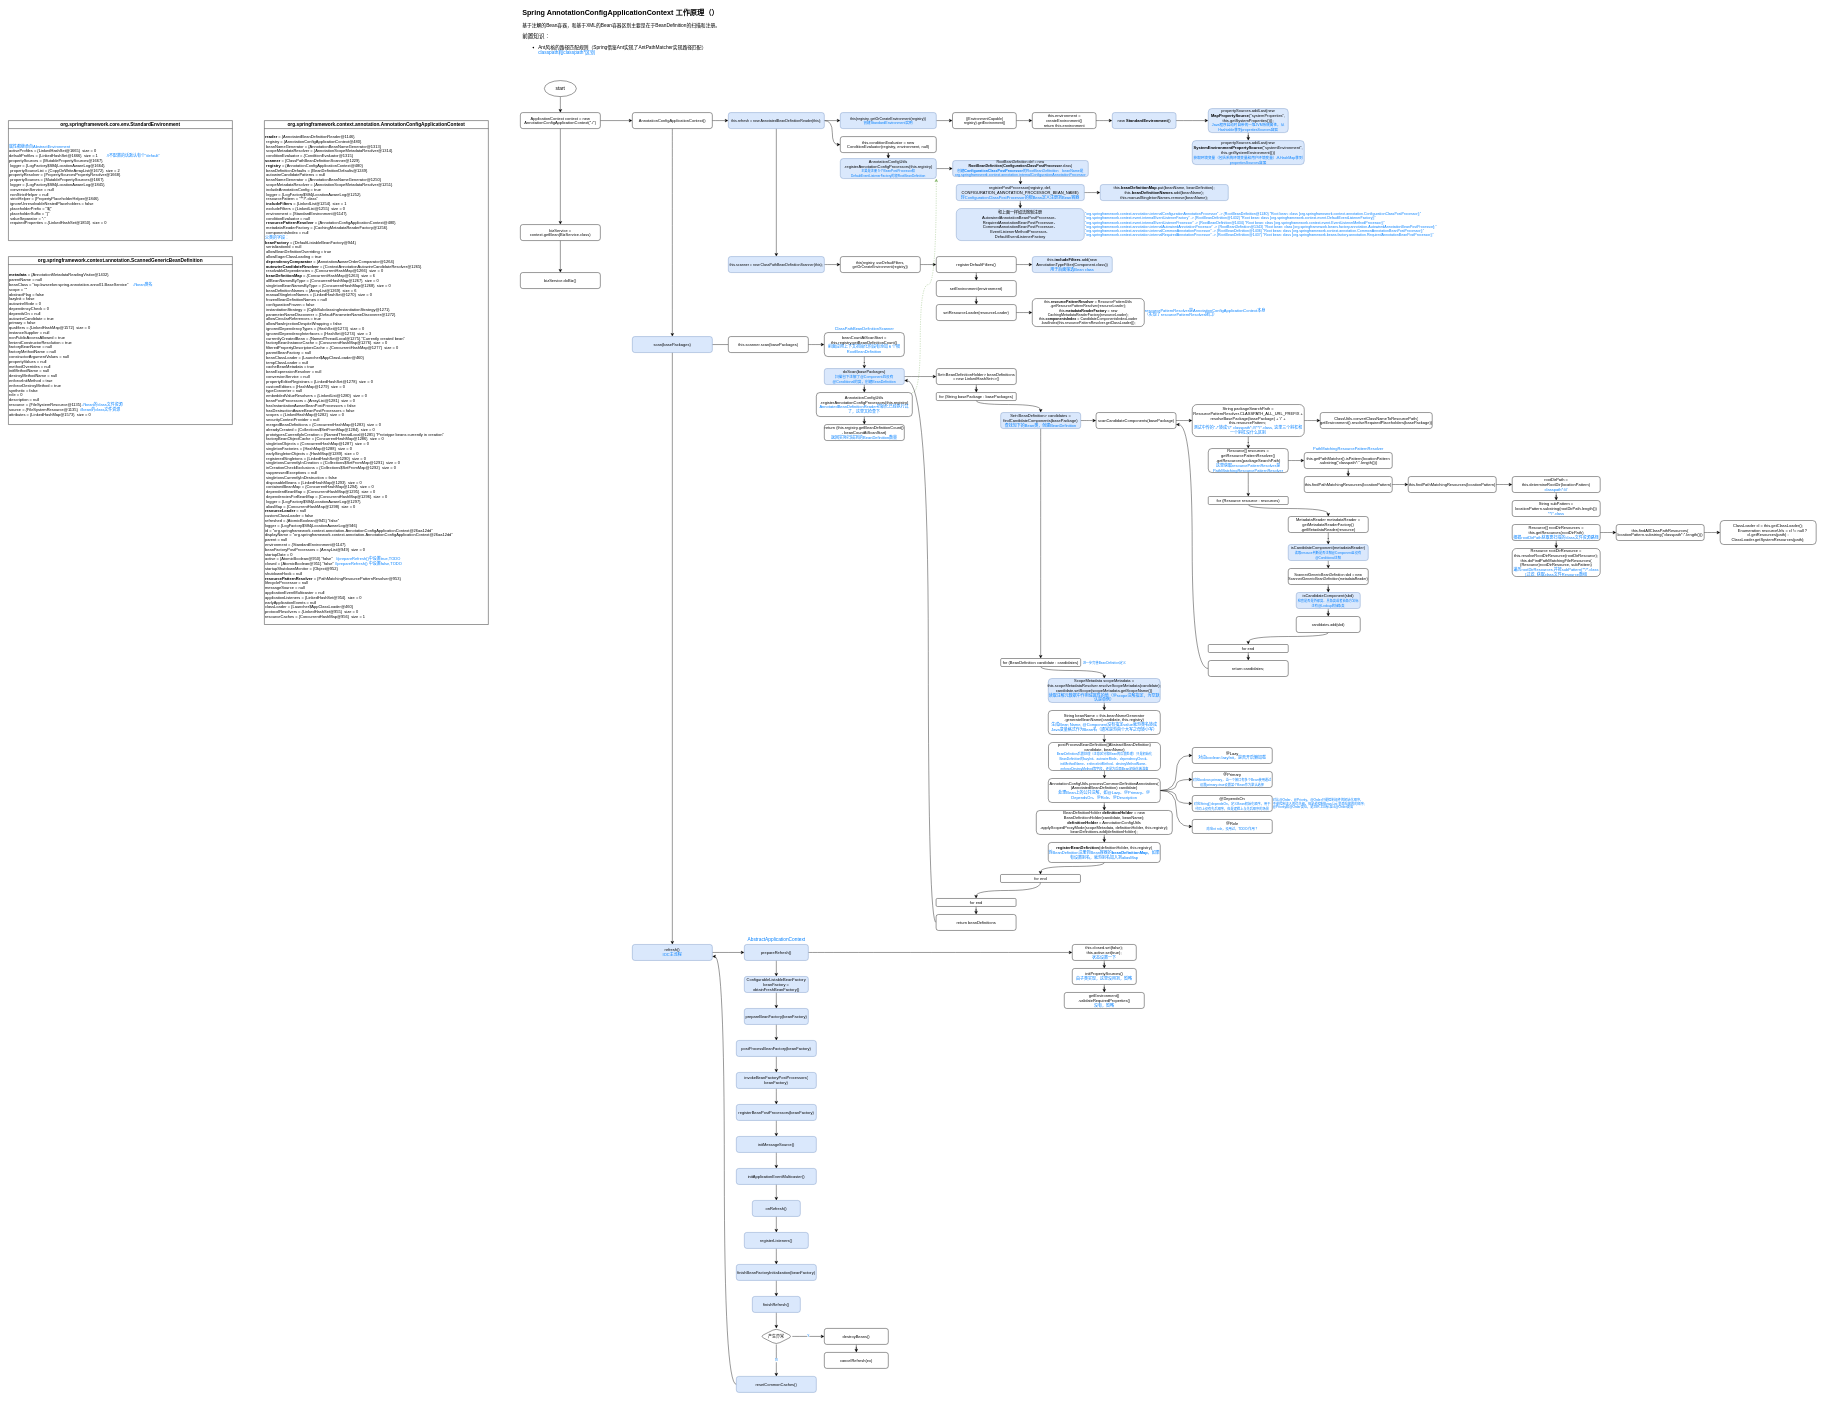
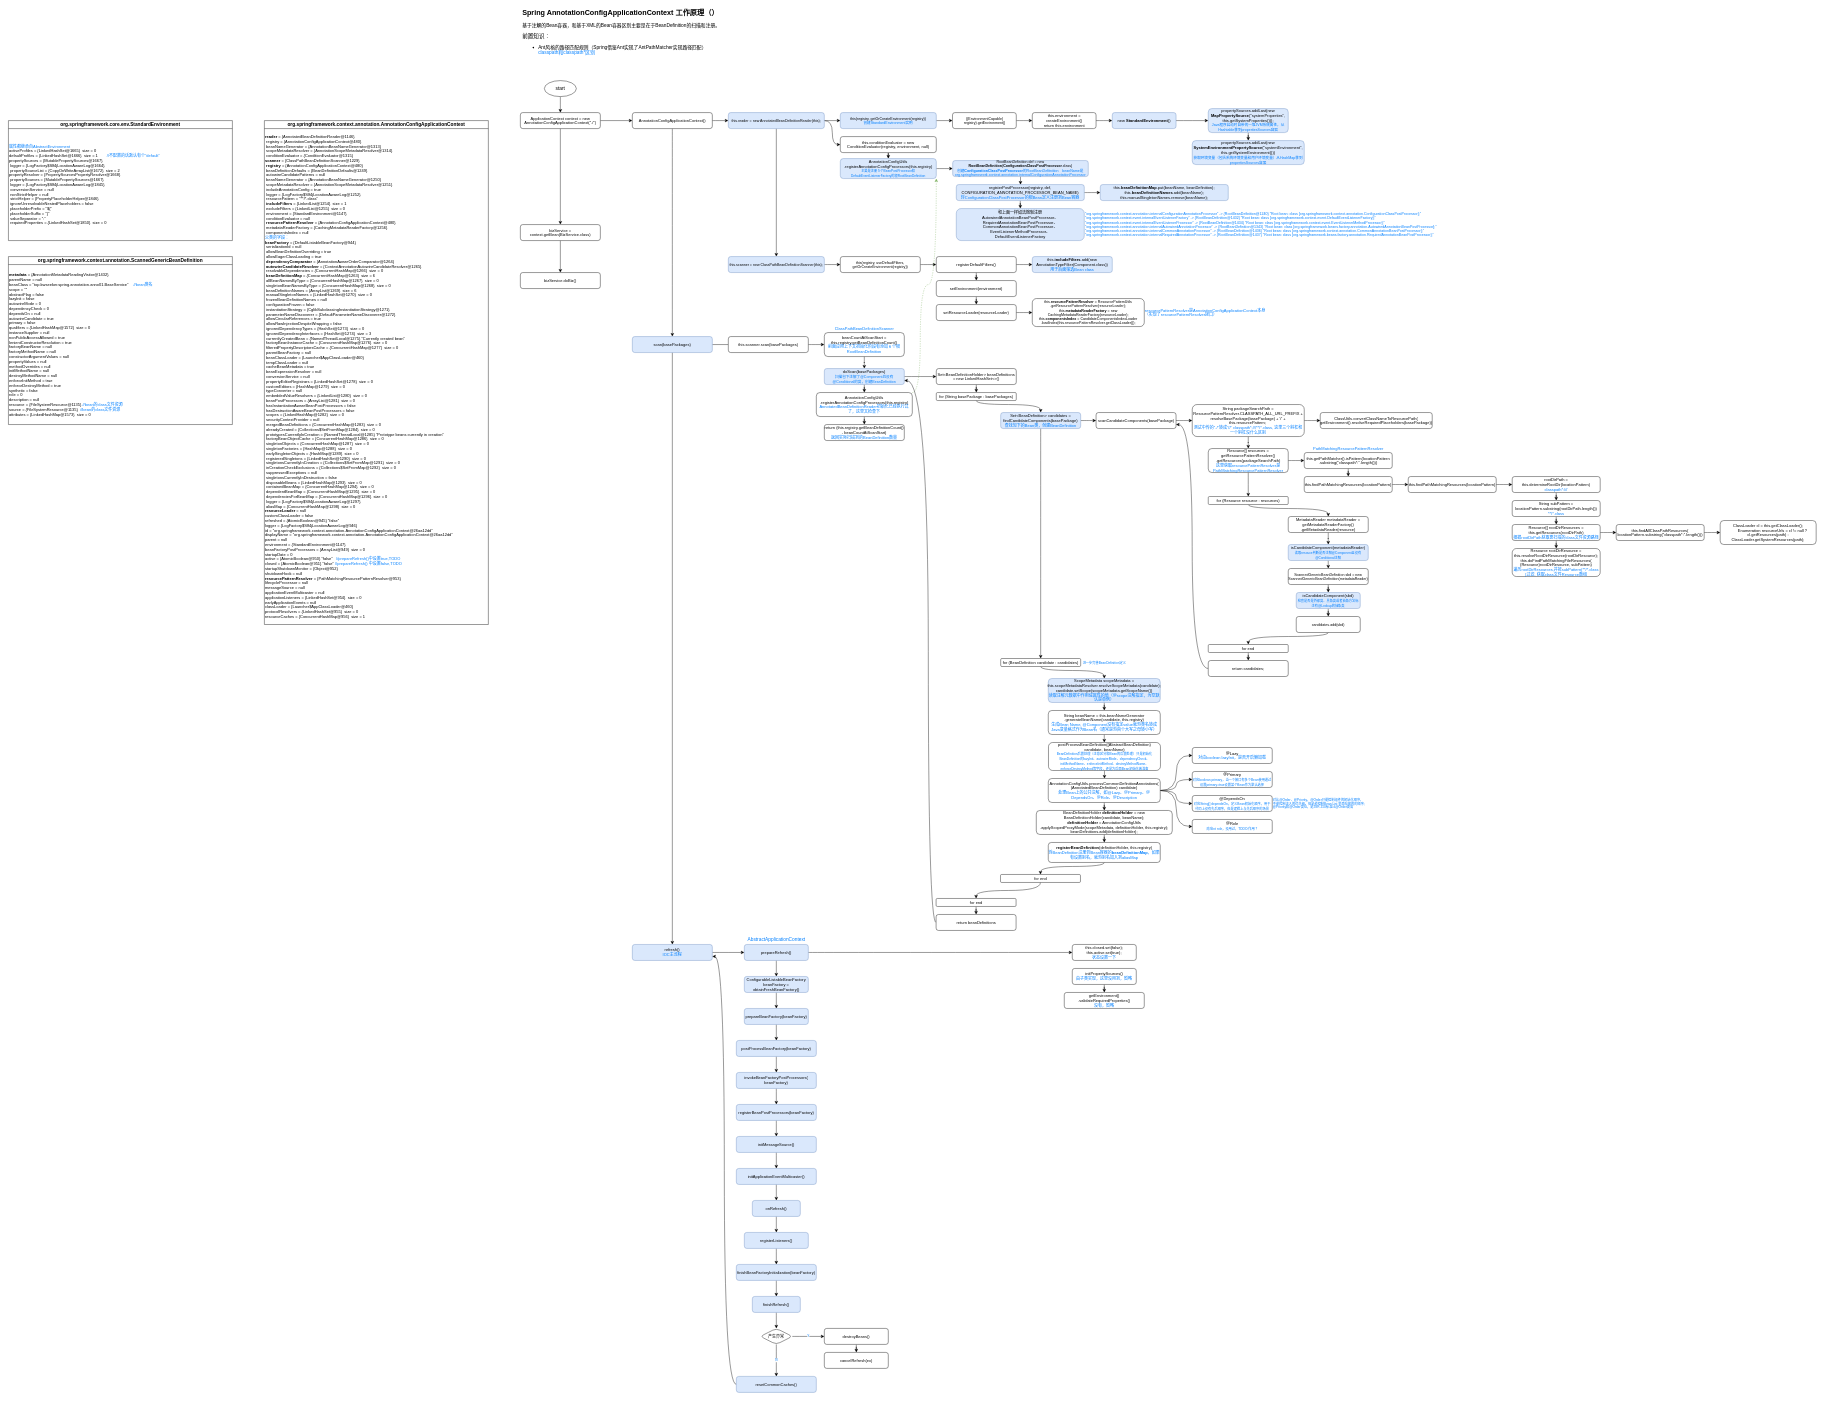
- <mxCell id="22" value="&lt;div style=&quot;font-size: 9px&quot;&gt;&lt;font style=&quot;font-size: 9px&quot;&gt;this.refresh = new AnnotatedBeanDefinitionReader(this);&lt;/font&gt;&lt;/div&gt;" style="rounded=1;whiteSpace=wrap;html=1;fontSize=10;fillColor=#dae8fc;strokeColor=#6c8ebf;" parent="1" vertex="1"><mxGeometry x="1820" y="281" width="240" height="40" as="geometry" /></mxCell>
+ <mxCell id="22" value="&lt;div style=&quot;font-size: 9px&quot;&gt;&lt;font style=&quot;font-size: 9px&quot;&gt;this.reader = new AnnotatedBeanDefinitionReader(this);&lt;/font&gt;&lt;/div&gt;" style="rounded=1;whiteSpace=wrap;html=1;fontSize=10;fillColor=#dae8fc;strokeColor=#6c8ebf;" parent="1" vertex="1"><mxGeometry x="1820" y="281" width="240" height="40" as="geometry" /></mxCell>
+ <mxCell id="96" value="" style="edgeStyle=orthogonalEdgeStyle;curved=1;rounded=0;orthogonalLoop=1;jettySize=auto;html=1;fontSize=10;fontColor=#007FFF;" parent="1" source="97" target="101" edge="1"><mxGeometry relative="1" as="geometry" /></mxCell>
- <mxCell id="184" value="" style="edgeStyle=orthogonalEdgeStyle;curved=1;rounded=0;orthogonalLoop=1;jettySize=auto;html=1;fontSize=12;fontColor=#007FFF;" edge="1" parent="1" source="185" target="188"><mxGeometry relative="1" as="geometry" /></mxCell>
